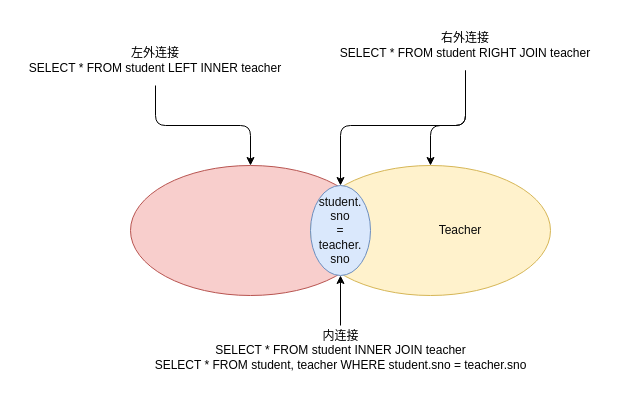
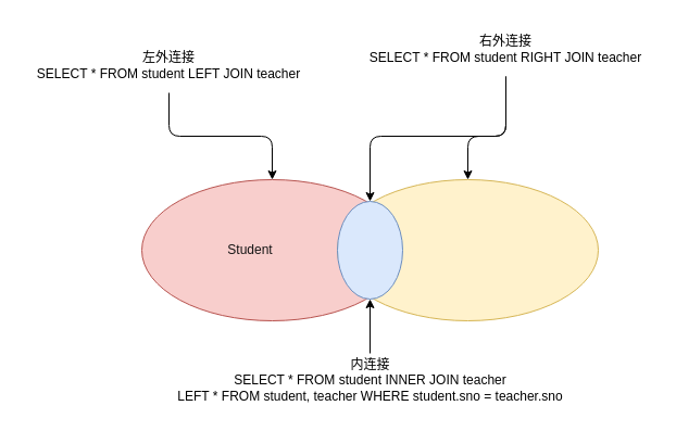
- <mxCell id="11" value="左外连接&lt;br&gt;SELECT * FROM student LEFT INNER teacher" style="text;html=1;strokeColor=none;fillColor=none;align=center;verticalAlign=middle;whiteSpace=wrap;rounded=0;" vertex="1" parent="1"><mxGeometry y="35" width="270" height="50" as="geometry" x="20" /></mxCell>
+ <mxCell id="11" value="左外连接&lt;br&gt;SELECT * FROM student LEFT JOIN teacher" style="text;html=1;strokeColor=none;fillColor=none;align=center;verticalAlign=middle;whiteSpace=wrap;rounded=0;" vertex="1" parent="1"><mxGeometry y="35" width="270" height="50" as="geometry" x="20" /></mxCell>
+ <mxCell id="5" value="Student" style="text;html=1;strokeColor=none;fillColor=none;align=center;verticalAlign=middle;whiteSpace=wrap;rounded=0;fontColor=#151414;" vertex="1" parent="1"><mxGeometry x="200" y="215" width="60" height="30" as="geometry" /></mxCell>
- <mxCell id="7" value="&lt;font color=&quot;#0d0d0d&quot;&gt;student.&lt;br&gt;sno&lt;br&gt;=&lt;br&gt;teacher.&lt;br&gt;sno&lt;/font&gt;" style="text;html=1;strokeColor=none;fillColor=none;align=center;verticalAlign=middle;whiteSpace=wrap;rounded=0;" vertex="1" parent="1"><mxGeometry x="310" y="185" width="60" height="90" as="geometry" /></mxCell>
- <mxCell id="6" value="Teacher" style="text;html=1;strokeColor=none;fillColor=none;align=center;verticalAlign=middle;whiteSpace=wrap;rounded=0;fontColor=#0a0a0a;" vertex="1" parent="1"><mxGeometry x="430" y="215" width="60" height="30" as="geometry" /></mxCell>
- <mxCell id="9" value="内连接&lt;br&gt;SELECT * FROM student INNER JOIN teacher&lt;br&gt;SELECT * FROM student, teacher WHERE student.sno = teacher.sno" style="text;html=1;strokeColor=none;fillColor=none;align=center;verticalAlign=middle;whiteSpace=wrap;rounded=0;" vertex="1" parent="1"><mxGeometry x="147.5" y="325" width="385" height="50" as="geometry" /></mxCell>
+ <mxCell id="9" value="内连接&lt;br&gt;SELECT * FROM student INNER JOIN teacher&lt;br&gt;LEFT * FROM student, teacher WHERE student.sno = teacher.sno" style="text;html=1;strokeColor=none;fillColor=none;align=center;verticalAlign=middle;whiteSpace=wrap;rounded=0;" vertex="1" parent="1"><mxGeometry x="147.5" y="325" width="385" height="50" as="geometry" /></mxCell>
